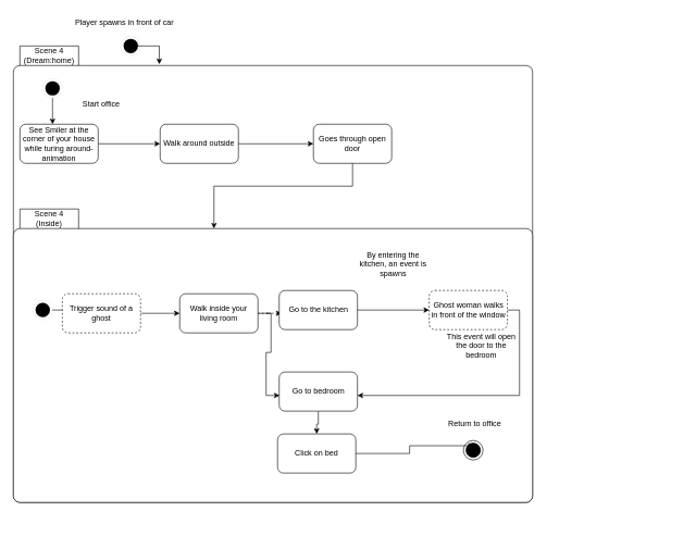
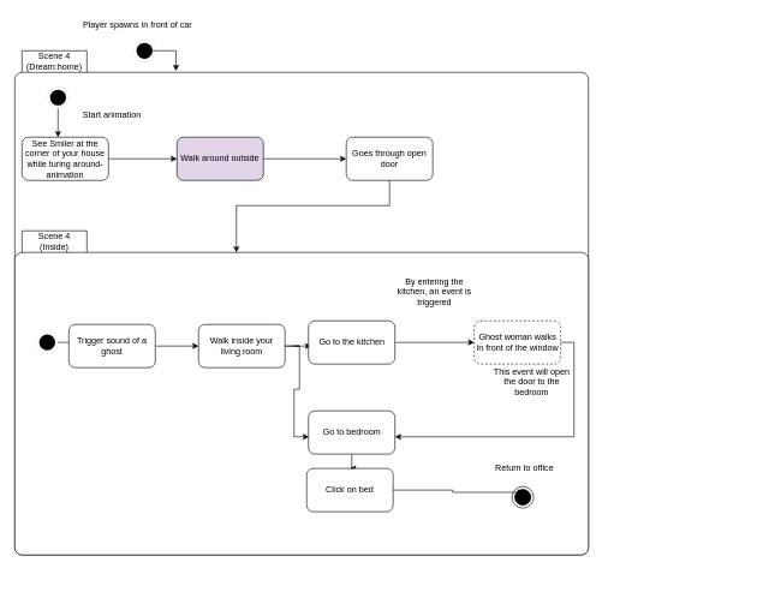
- <mxCell id="10" value="Start office" style="text;html=1;align=center;verticalAlign=middle;whiteSpace=wrap;rounded=0;" parent="1" vertex="1"><mxGeometry x="80" y="140" width="150" height="40" as="geometry" /></mxCell>
+ <mxCell id="10" value="Start animation" style="text;html=1;align=center;verticalAlign=middle;whiteSpace=wrap;rounded=0;" parent="1" vertex="1"><mxGeometry x="80" y="140" width="150" height="40" as="geometry" /></mxCell>
- <mxCell id="11" value="Walk around outside" style="rounded=1;whiteSpace=wrap;html=1;" parent="1" vertex="1"><mxGeometry x="245" y="190" width="120" height="60" as="geometry" /></mxCell>
+ <mxCell id="11" value="Walk around outside" style="rounded=1;whiteSpace=wrap;html=1;fillColor=#e1d5e7;" parent="1" vertex="1"><mxGeometry x="245" y="190" width="120" height="60" as="geometry" /></mxCell>
- <mxCell id="22" value="By entering the kitchen, an event is spawns" style="text;html=1;align=center;verticalAlign=middle;whiteSpace=wrap;rounded=0;" parent="1" vertex="1"><mxGeometry x="545" y="390" width="115" height="30" as="geometry" /></mxCell>
+ <mxCell id="22" value="By entering the kitchen, an event is triggered" style="text;html=1;align=center;verticalAlign=middle;whiteSpace=wrap;rounded=0;" parent="1" vertex="1"><mxGeometry x="545" y="390" width="115" height="30" as="geometry" /></mxCell>
- <mxCell id="19" value="Trigger sound of a ghost" style="rounded=1;whiteSpace=wrap;html=1;dashed=1;" parent="1" vertex="1"><mxGeometry x="95" y="450" width="120" height="60" as="geometry" /></mxCell>
+ <mxCell id="19" value="Trigger sound of a ghost" style="rounded=1;whiteSpace=wrap;html=1;" parent="1" vertex="1"><mxGeometry x="95" y="450" width="120" height="60" as="geometry" /></mxCell>
- <mxCell id="20" style="edgeStyle=orthogonalEdgeStyle;rounded=0;orthogonalLoop=1;jettySize=auto;html=1;entryX=0.032;entryY=0.583;entryDx=0;entryDy=0;entryPerimeter=0;dashed=1;" parent="1" source="21" target="25" edge="1"><mxGeometry relative="1" as="geometry"><mxPoint x="390" y="540" as="targetPoint" /></mxGeometry></mxCell>
+ <mxCell id="20" style="edgeStyle=orthogonalEdgeStyle;rounded=0;orthogonalLoop=1;jettySize=auto;html=1;entryX=0.032;entryY=0.583;entryDx=0;entryDy=0;entryPerimeter=0;" parent="1" source="21" target="25" edge="1"><mxGeometry relative="1" as="geometry"><mxPoint x="390" y="540" as="targetPoint" /></mxGeometry></mxCell>
- <mxCell id="32" value="Click on bed" style="rounded=1;whiteSpace=wrap;html=1;" vertex="1" parent="1"><mxGeometry x="425" y="665" width="120" height="60" as="geometry" /></mxCell>
+ <mxCell id="32" value="Click on bed" style="rounded=1;whiteSpace=wrap;html=1;" vertex="1" parent="1"><mxGeometry x="425" y="650" width="120" height="60" as="geometry" /></mxCell>
